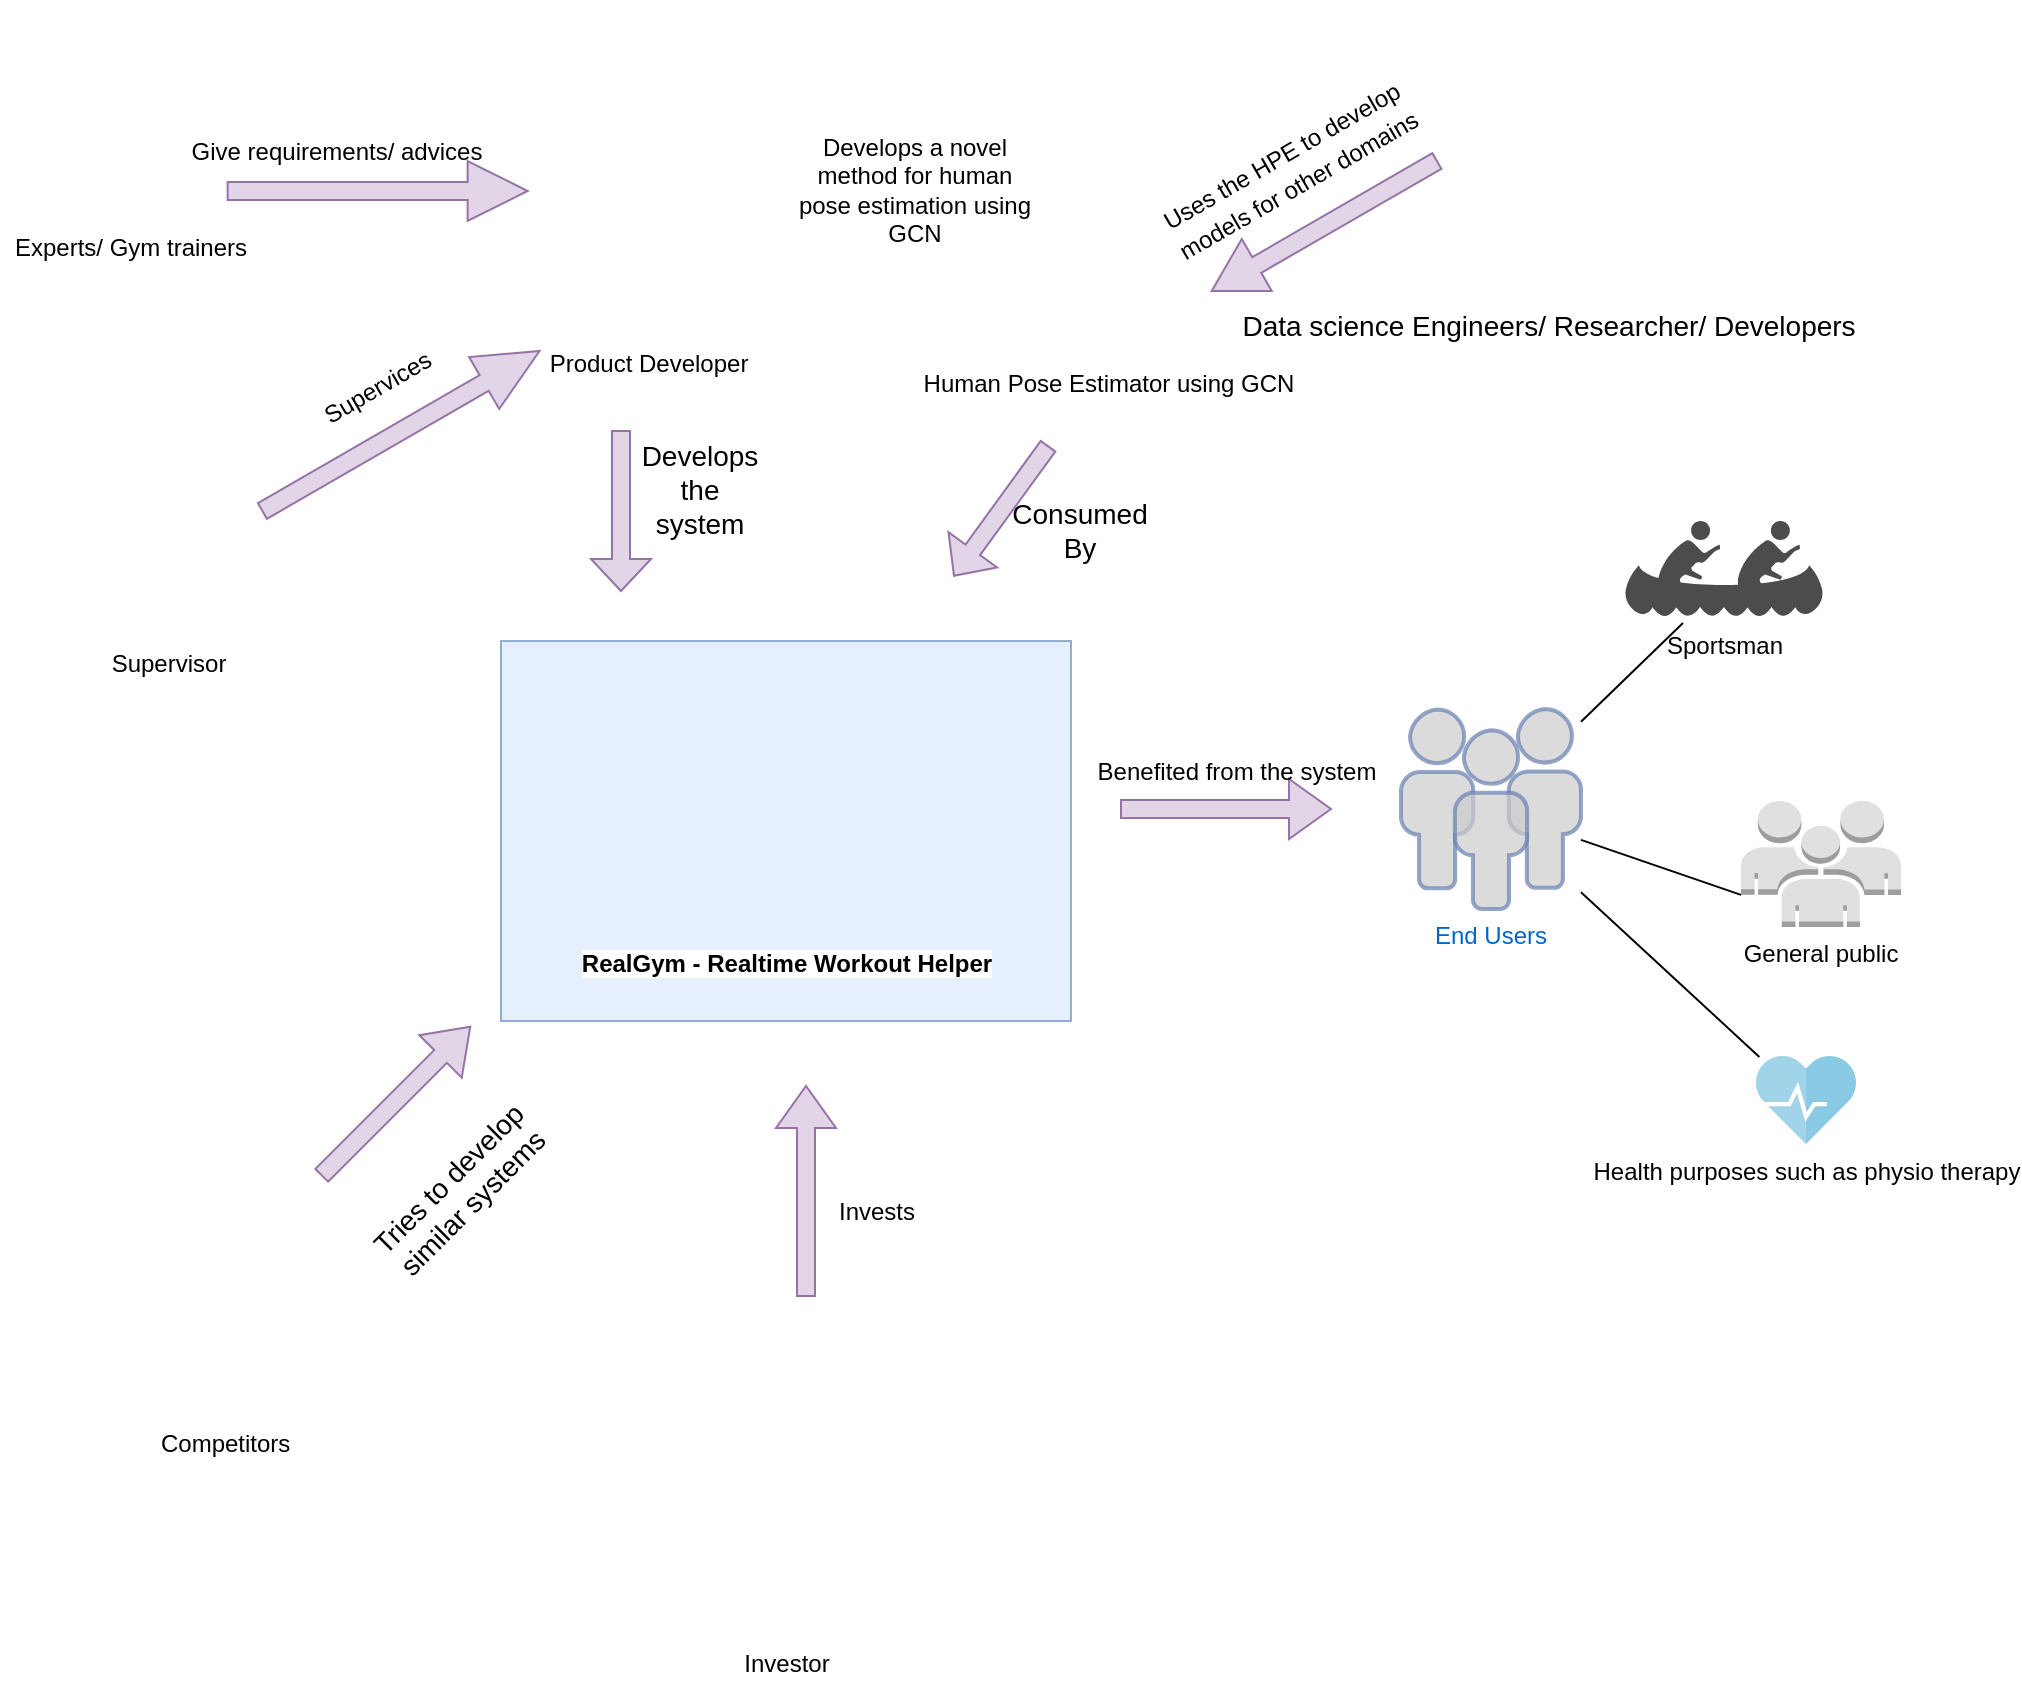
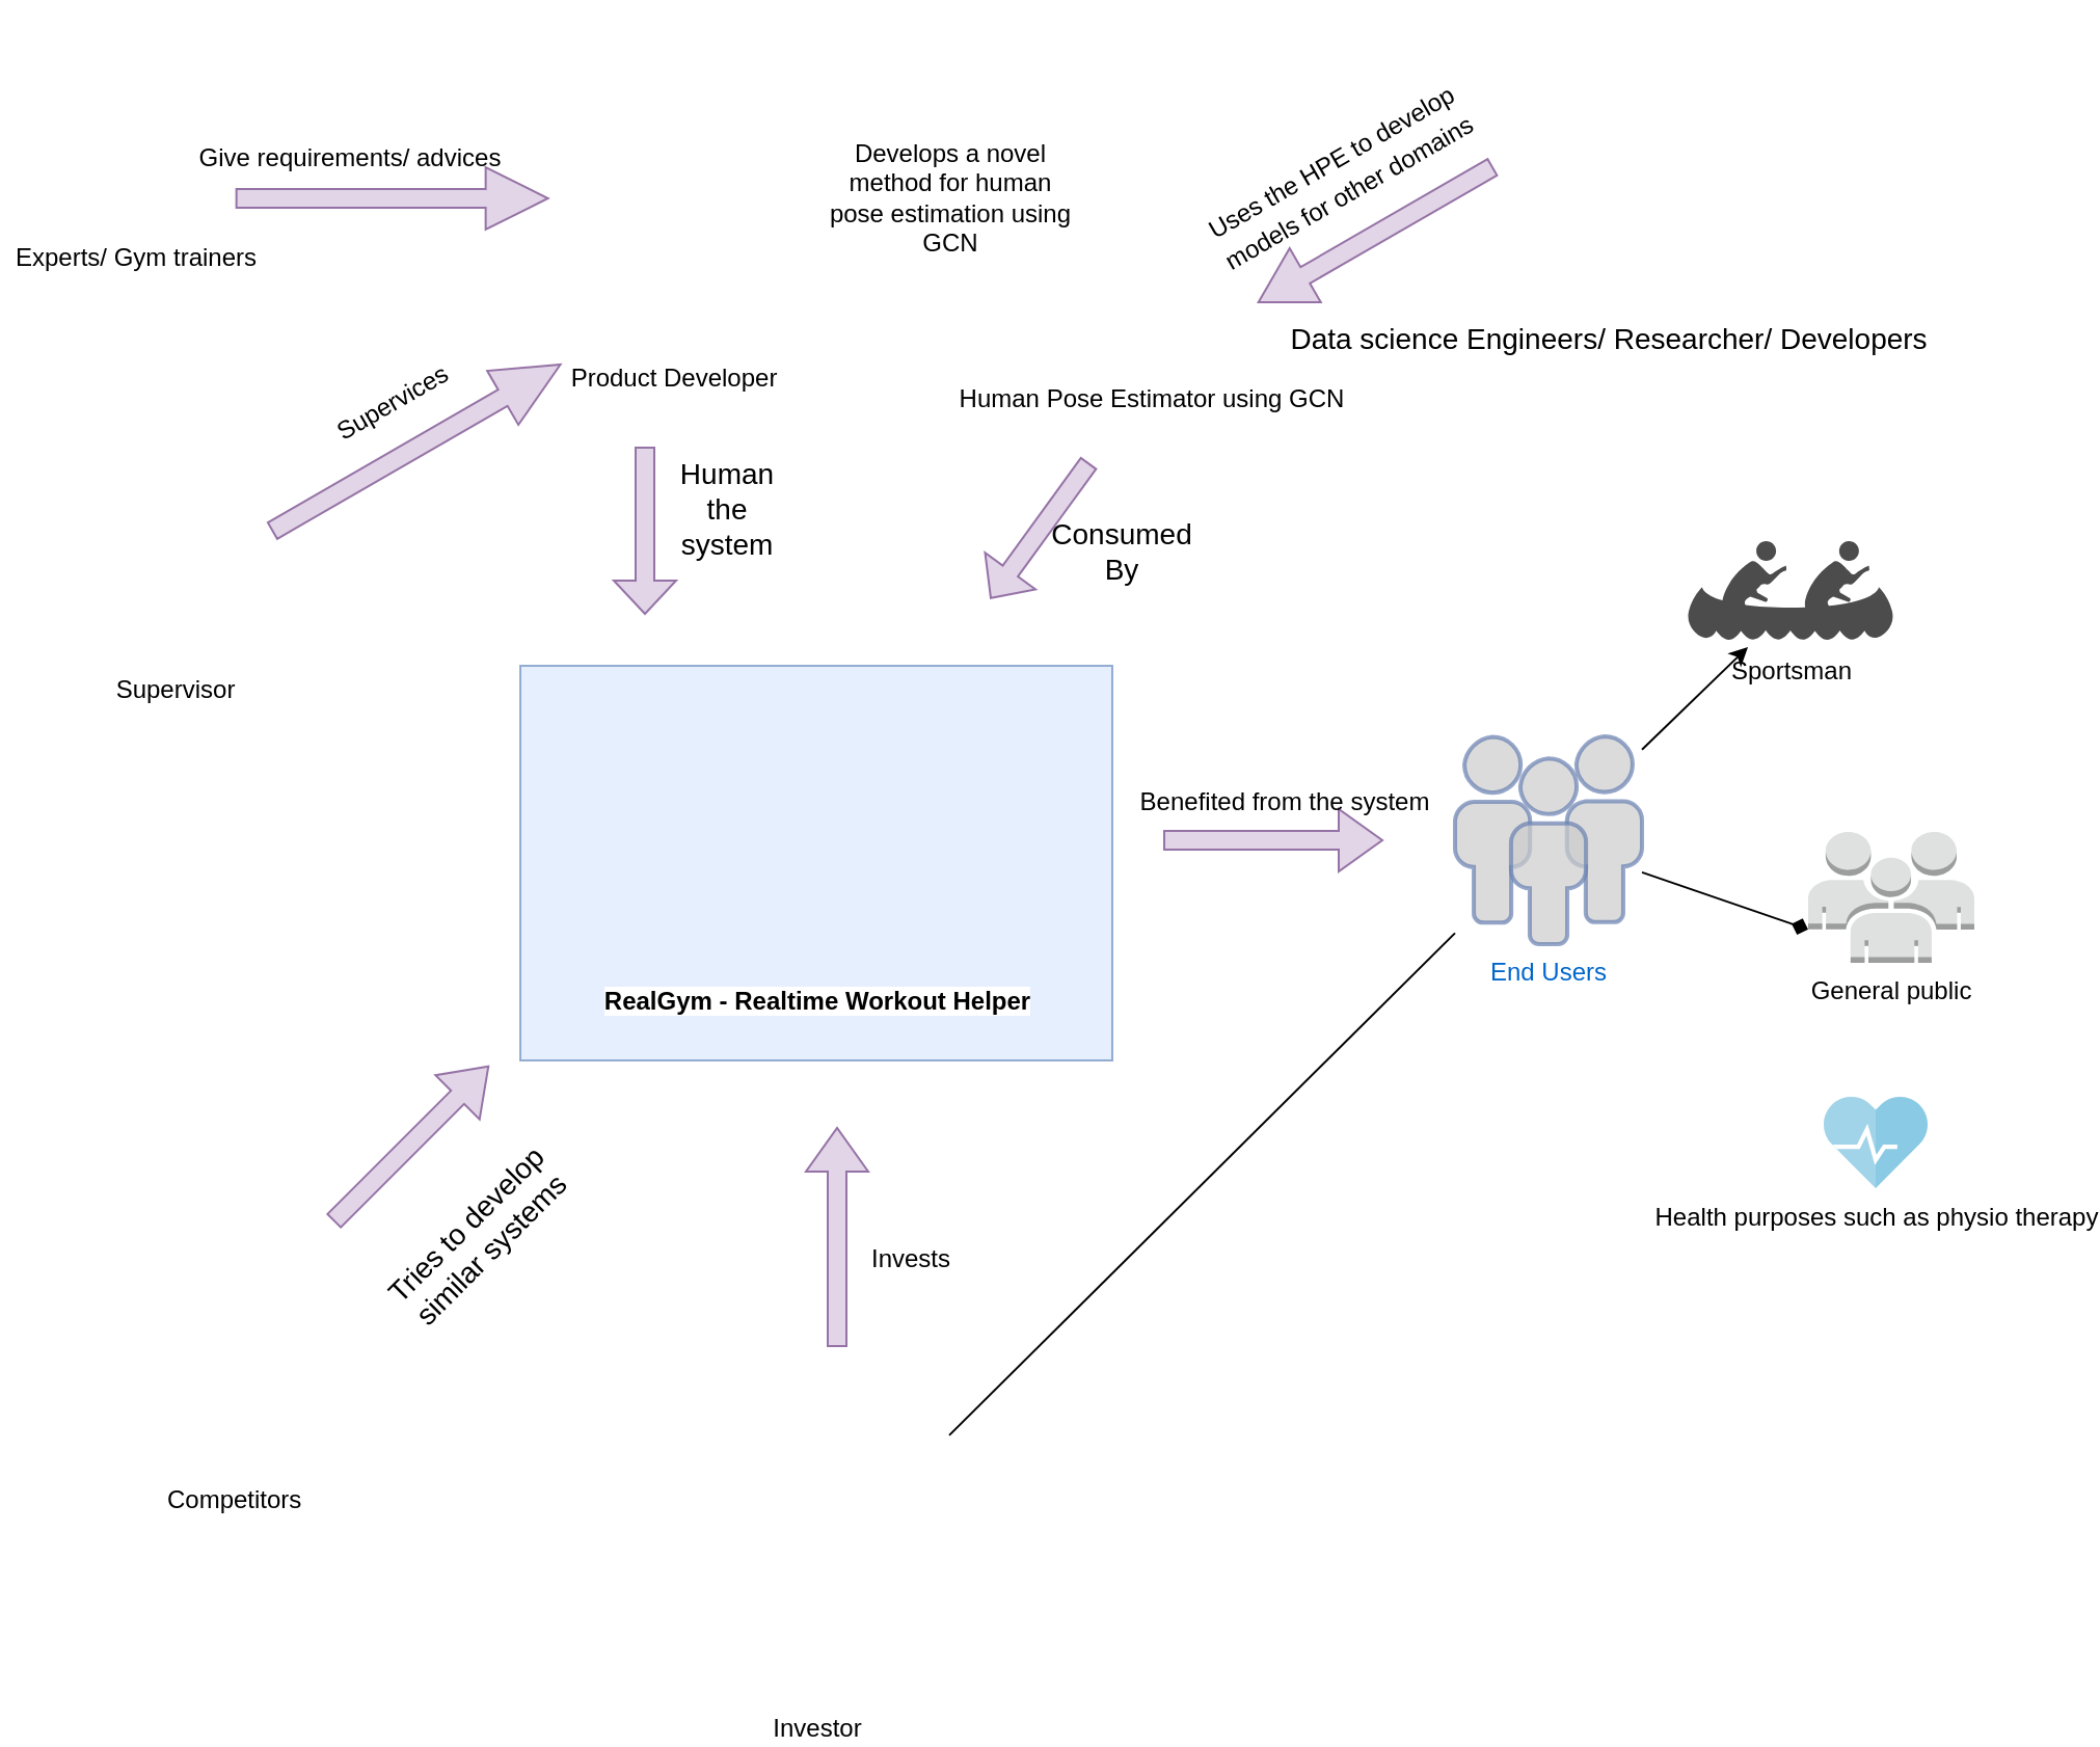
- <mxCell id="9" value="Develops the system" style="text;html=1;strokeColor=none;fillColor=none;align=center;verticalAlign=middle;whiteSpace=wrap;rounded=0;fontSize=14;opacity=70;" vertex="1" parent="1"><mxGeometry x="320" y="230" width="60" height="30" as="geometry" /></mxCell>
+ <mxCell id="9" value="Human the system" style="text;html=1;strokeColor=none;fillColor=none;align=center;verticalAlign=middle;whiteSpace=wrap;rounded=0;fontSize=14;opacity=70;" vertex="1" parent="1"><mxGeometry x="320" y="230" width="60" height="30" as="geometry" /></mxCell>
- <mxCell id="23" value="" style="endArrow=none;html=1;rounded=0;fontSize=12;entryX=0.301;entryY=1.041;entryDx=0;entryDy=0;entryPerimeter=0;" edge="1" parent="1" source="19" target="22"><mxGeometry width="50" height="50" relative="1" as="geometry"><mxPoint x="590" y="270" as="sourcePoint" /><mxPoint x="640" y="220" as="targetPoint" /></mxGeometry></mxCell>
+ <mxCell id="23" value="" style="endArrow=classic;html=1;rounded=0;fontSize=12;entryX=0.301;entryY=1.041;entryDx=0;entryDy=0;entryPerimeter=0;" edge="1" parent="1" source="19" target="22"><mxGeometry width="50" height="50" relative="1" as="geometry"><mxPoint x="590" y="270" as="sourcePoint" /><mxPoint x="640" y="220" as="targetPoint" /></mxGeometry></mxCell>
- <mxCell id="25" value="" style="endArrow=none;html=1;rounded=0;fontSize=12;entryX=0;entryY=0.745;entryDx=0;entryDy=0;entryPerimeter=0;" edge="1" parent="1" source="19" target="24"><mxGeometry width="50" height="50" relative="1" as="geometry"><mxPoint x="800" y="370.412" as="sourcePoint" /><mxPoint x="851.003" y="321.009" as="targetPoint" /></mxGeometry></mxCell>
+ <mxCell id="25" value="" style="endArrow=diamond;html=1;rounded=0;fontSize=12;entryX=0;entryY=0.745;entryDx=0;entryDy=0;entryPerimeter=0;" edge="1" parent="1" source="19" target="24"><mxGeometry width="50" height="50" relative="1" as="geometry"><mxPoint x="800" y="370.412" as="sourcePoint" /><mxPoint x="851.003" y="321.009" as="targetPoint" /></mxGeometry></mxCell>
- <mxCell id="27" value="" style="endArrow=none;html=1;rounded=0;fontSize=12;" edge="1" parent="1" source="19" target="26"><mxGeometry width="50" height="50" relative="1" as="geometry"><mxPoint x="590" y="370" as="sourcePoint" /><mxPoint x="640" y="320" as="targetPoint" /></mxGeometry></mxCell>
+ <mxCell id="27" value="" style="endArrow=none;html=1;rounded=0;fontSize=12;" edge="1" parent="1" source="19" target="28"><mxGeometry width="50" height="50" relative="1" as="geometry"><mxPoint x="590" y="370" as="sourcePoint" /><mxPoint x="640" y="320" as="targetPoint" /></mxGeometry></mxCell>
